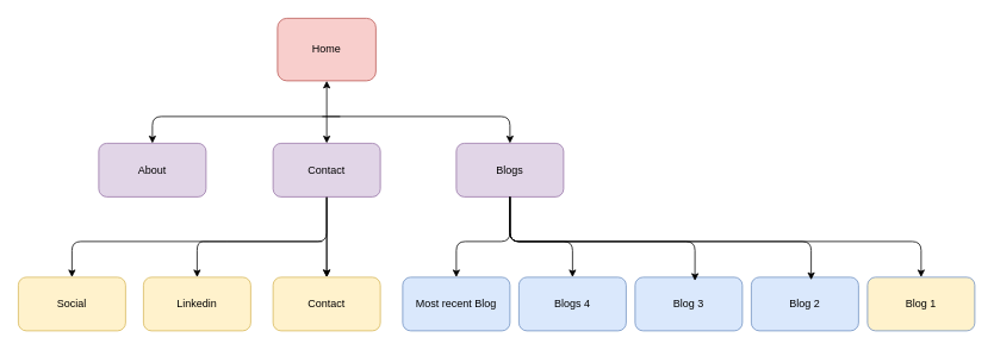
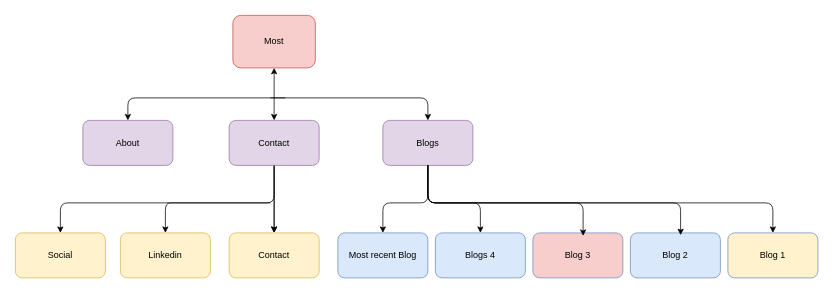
- <mxCell id="3" value="Home" style="rounded=1;whiteSpace=wrap;html=1;fillColor=#f8cecc;strokeColor=#b85450;" parent="1" vertex="1"><mxGeometry x="310" y="20" width="110" height="70" as="geometry" /></mxCell>
+ <mxCell id="3" value="Most" style="rounded=1;whiteSpace=wrap;html=1;fillColor=#f8cecc;strokeColor=#b85450;" parent="1" vertex="1"><mxGeometry x="310" y="20" width="110" height="70" as="geometry" /></mxCell>
- <mxCell id="15" value="Blog 3" style="whiteSpace=wrap;html=1;rounded=1;fillColor=#dae8fc;strokeColor=#6c8ebf;" parent="1" vertex="1"><mxGeometry x="710" y="310" width="120" height="60" as="geometry" /></mxCell>
+ <mxCell id="15" value="Blog 3" style="whiteSpace=wrap;html=1;rounded=1;fillColor=#f8cecc;strokeColor=#6c8ebf;" parent="1" vertex="1"><mxGeometry x="710" y="310" width="120" height="60" as="geometry" /></mxCell>
